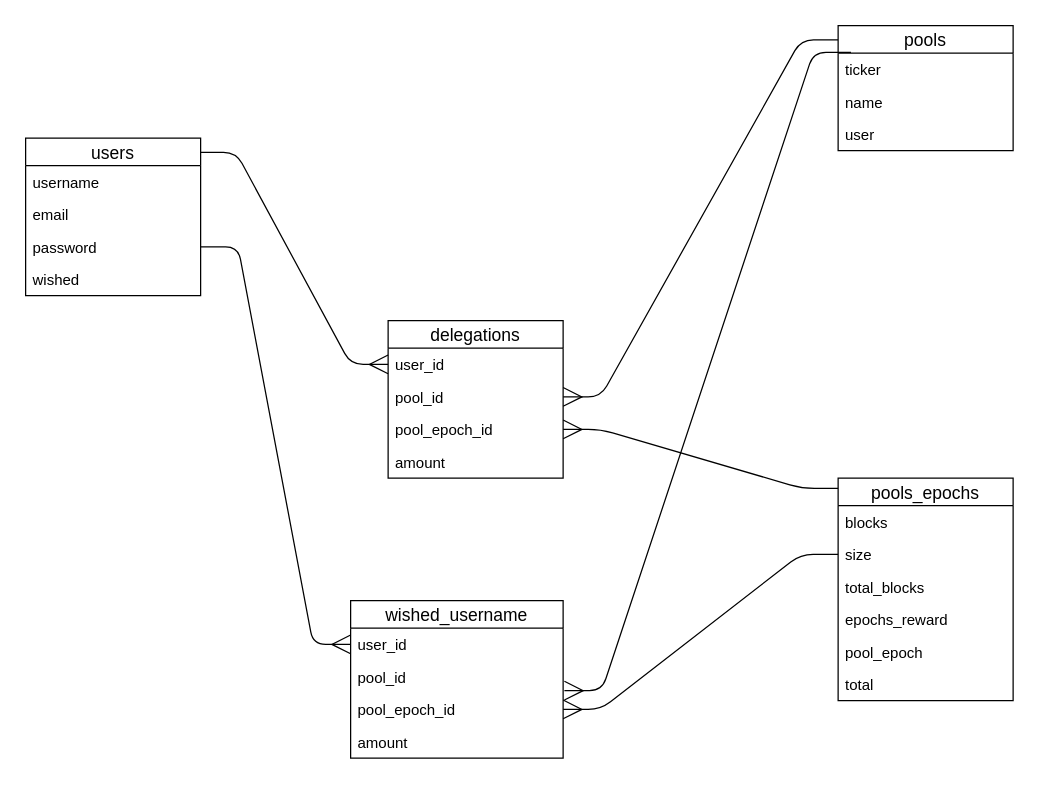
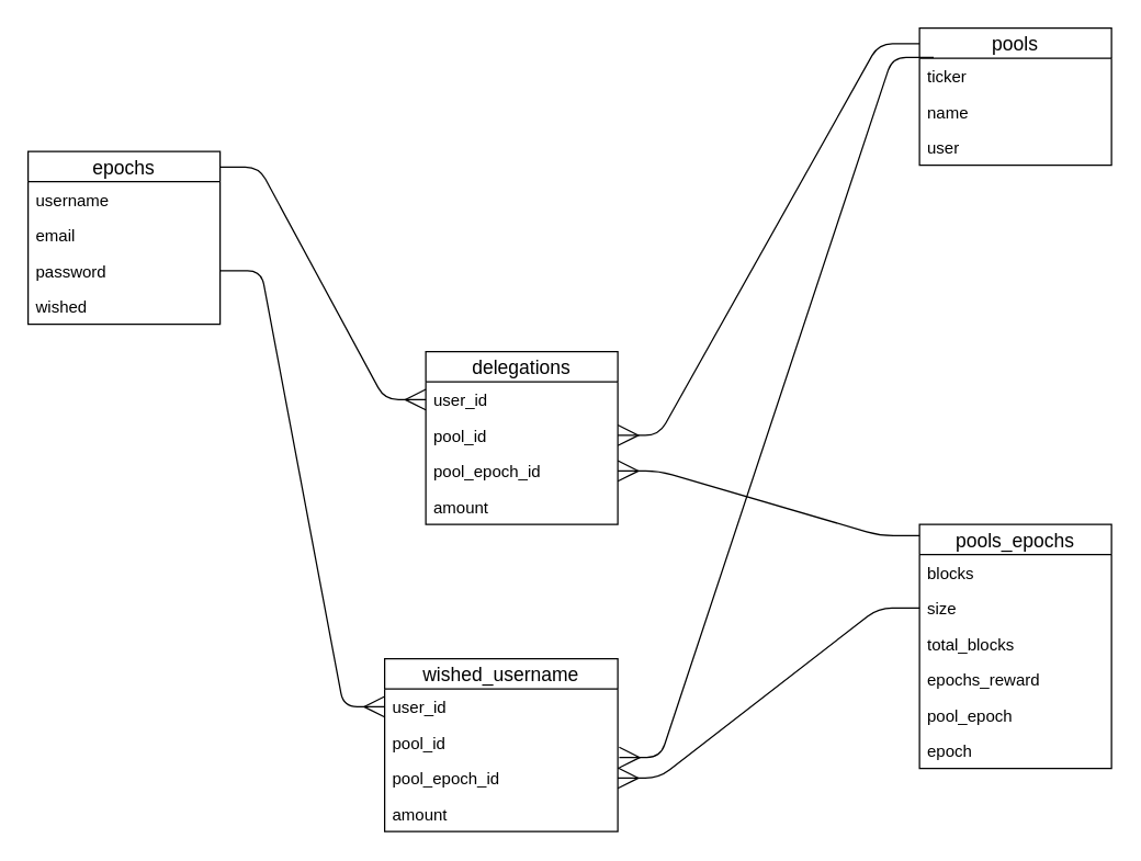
- <mxCell id="14" value="users" style="swimlane;fontStyle=0;childLayout=stackLayout;horizontal=1;startSize=22;horizontalStack=0;resizeParent=1;resizeParentMax=0;resizeLast=0;collapsible=1;marginBottom=0;align=center;fontSize=14;" vertex="1" parent="1"><mxGeometry x="20" y="110" width="140" height="126" as="geometry" /></mxCell>
+ <mxCell id="14" value="epochs" style="swimlane;fontStyle=0;childLayout=stackLayout;horizontal=1;startSize=22;horizontalStack=0;resizeParent=1;resizeParentMax=0;resizeLast=0;collapsible=1;marginBottom=0;align=center;fontSize=14;" vertex="1" parent="1"><mxGeometry x="20" y="110" width="140" height="126" as="geometry" /></mxCell>
- <mxCell id="30" value="total" style="text;strokeColor=none;fillColor=none;spacingLeft=4;spacingRight=4;overflow=hidden;rotatable=0;points=[[0,0.5],[1,0.5]];portConstraint=eastwest;fontSize=12;" vertex="1" parent="24"><mxGeometry y="152" width="140" height="26" as="geometry" /></mxCell>
+ <mxCell id="30" value="epoch" style="text;strokeColor=none;fillColor=none;spacingLeft=4;spacingRight=4;overflow=hidden;rotatable=0;points=[[0,0.5],[1,0.5]];portConstraint=eastwest;fontSize=12;" vertex="1" parent="24"><mxGeometry y="152" width="140" height="26" as="geometry" /></mxCell>
